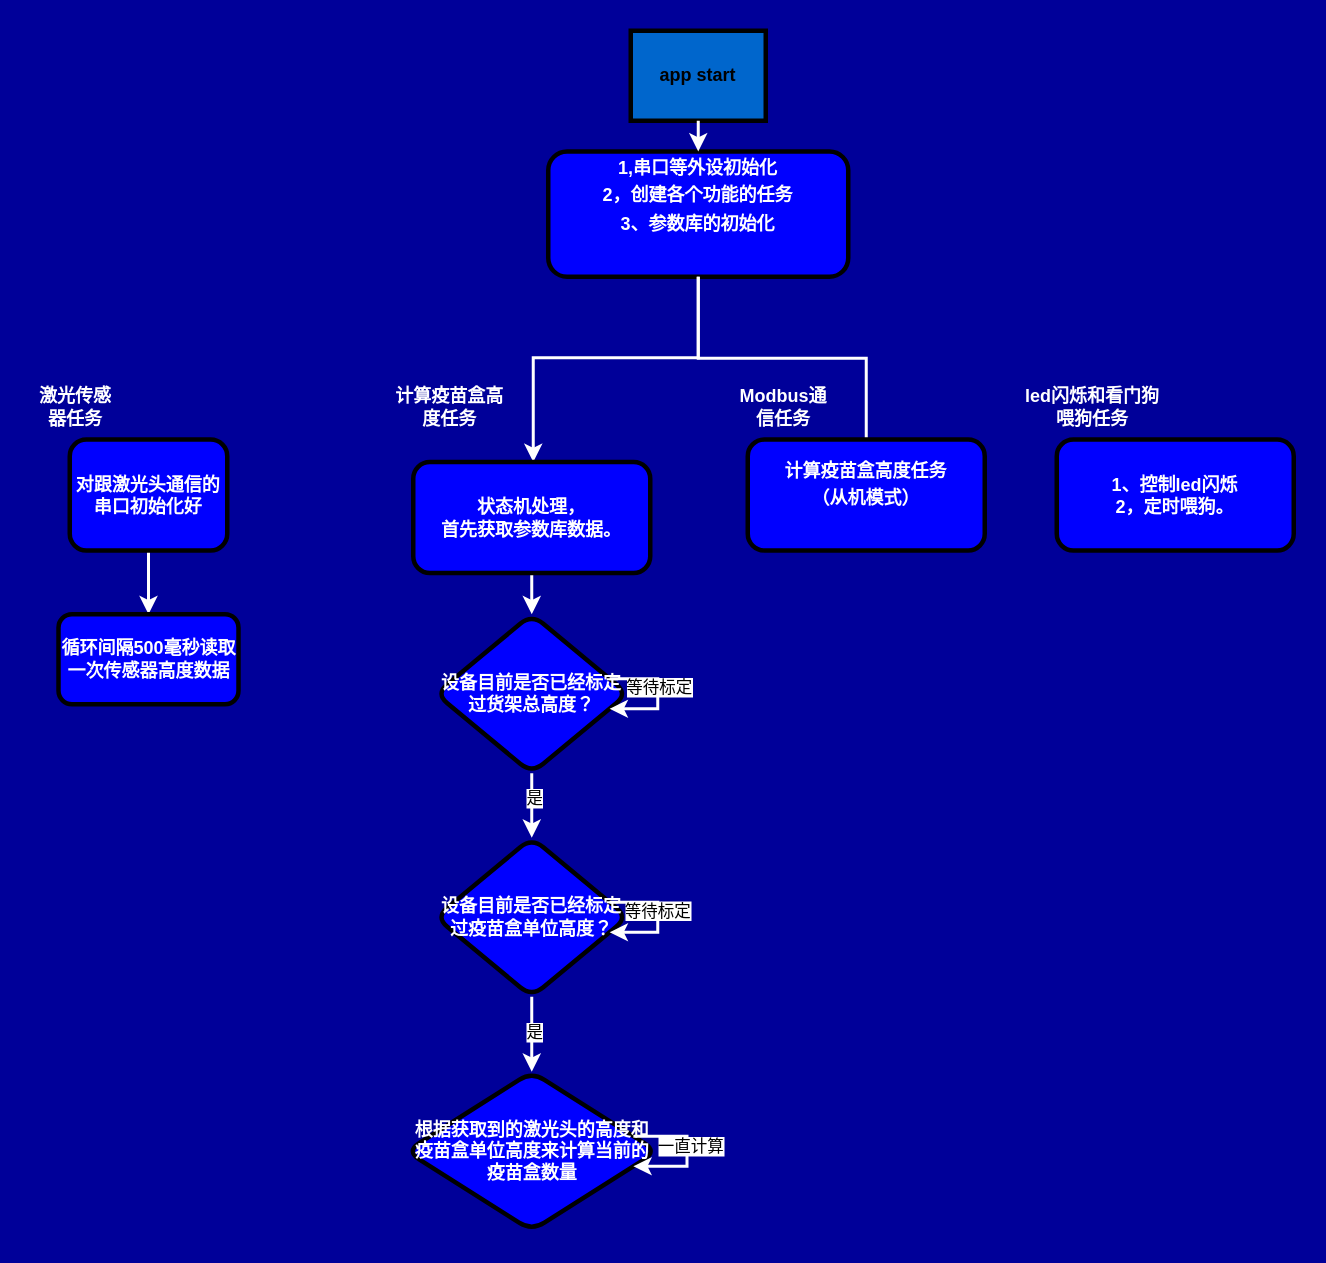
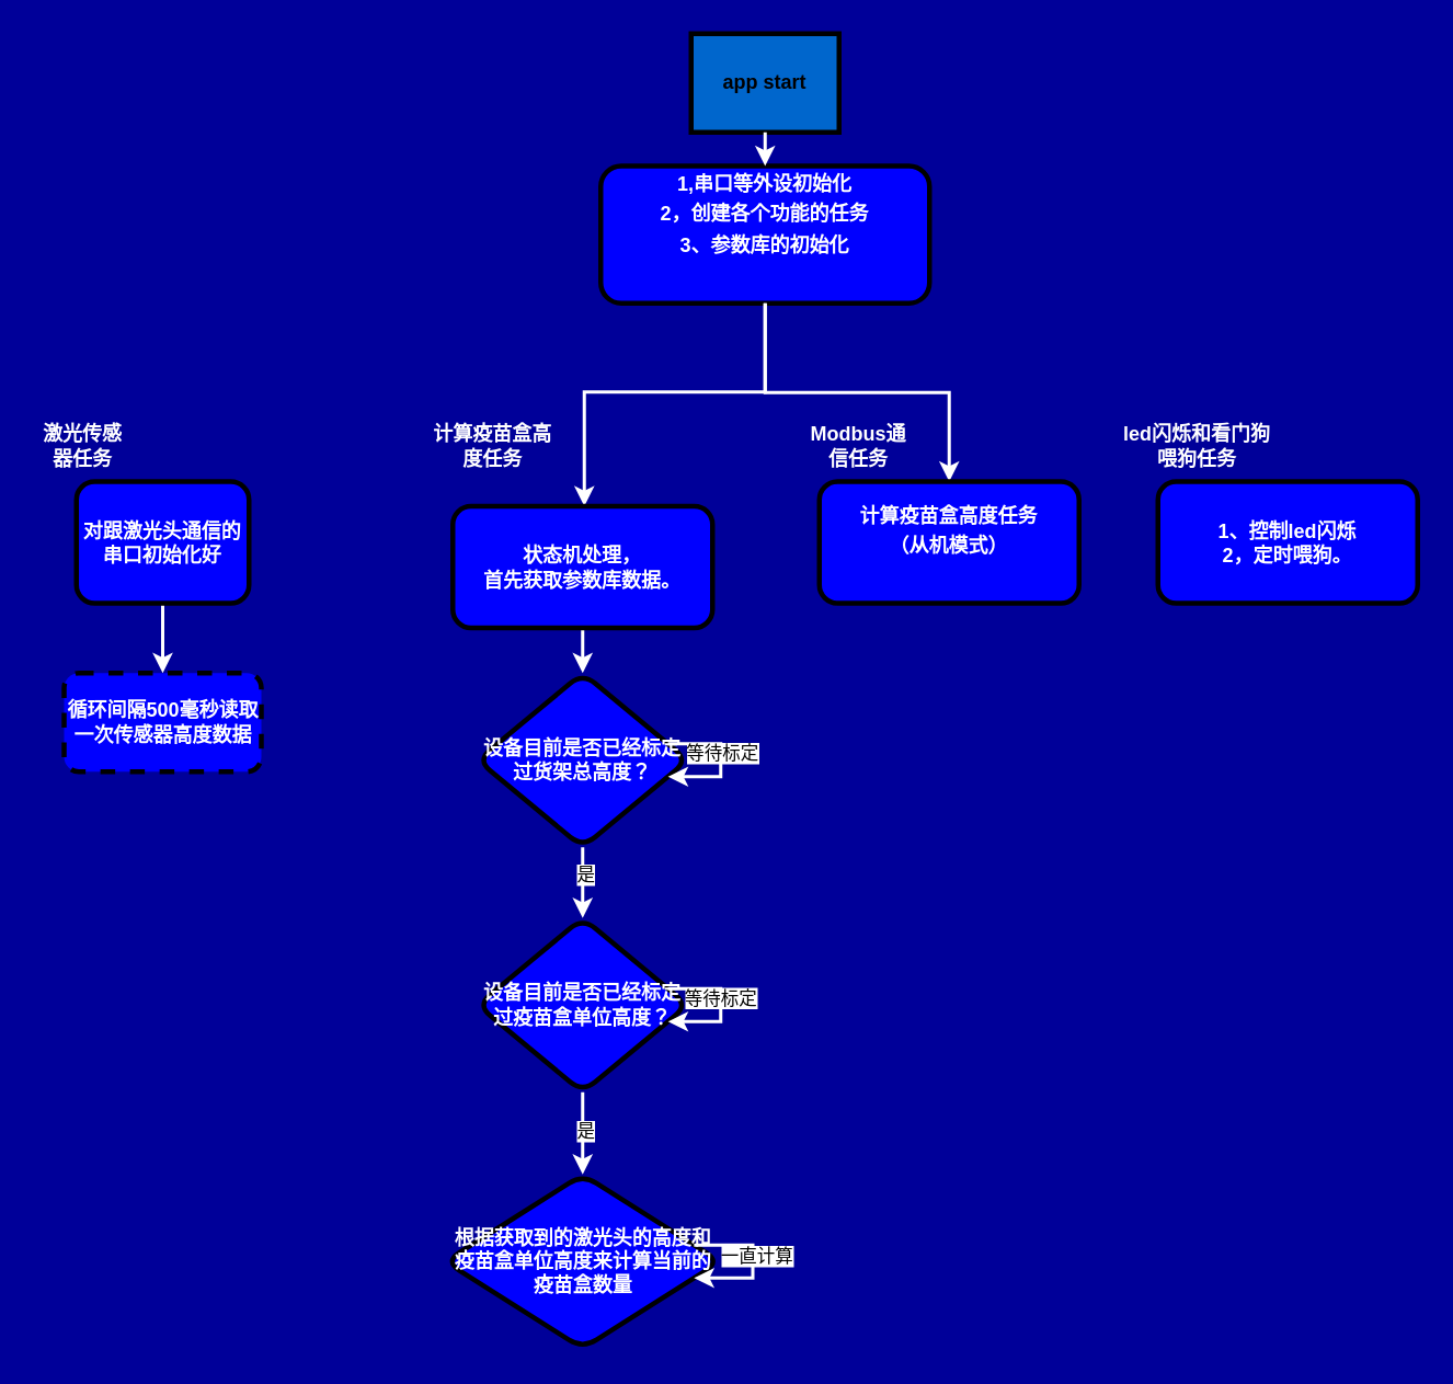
- <mxCell id="12" value="" style="edgeStyle=orthogonalEdgeStyle;rounded=0;orthogonalLoop=1;jettySize=auto;html=1;strokeColor=#FFFFFF;strokeWidth=2;endArrow=none;" edge="1" parent="1" target="13" source="2"><mxGeometry relative="1" as="geometry"><mxPoint x="843" y="154" as="sourcePoint" /></mxGeometry></mxCell>
+ <mxCell id="12" value="" style="edgeStyle=orthogonalEdgeStyle;rounded=0;orthogonalLoop=1;jettySize=auto;html=1;strokeColor=#FFFFFF;strokeWidth=2;" edge="1" parent="1" target="13" source="2"><mxGeometry relative="1" as="geometry"><mxPoint x="843" y="154" as="sourcePoint" /></mxGeometry></mxCell>
- <mxCell id="17" value="循环间隔500毫秒读取一次传感器高度数据" style="whiteSpace=wrap;html=1;fillColor=#0000FF;fontColor=#FFFFFF;rounded=1;fontStyle=1;strokeWidth=3;" vertex="1" parent="1"><mxGeometry x="38.5" y="409" width="120" height="60" as="geometry" /></mxCell>
+ <mxCell id="17" value="循环间隔500毫秒读取一次传感器高度数据" style="whiteSpace=wrap;html=1;fillColor=#0000FF;fontColor=#FFFFFF;rounded=1;fontStyle=1;strokeWidth=3;dashed=1;" vertex="1" parent="1"><mxGeometry x="38.5" y="409" width="120" height="60" as="geometry" /></mxCell>
